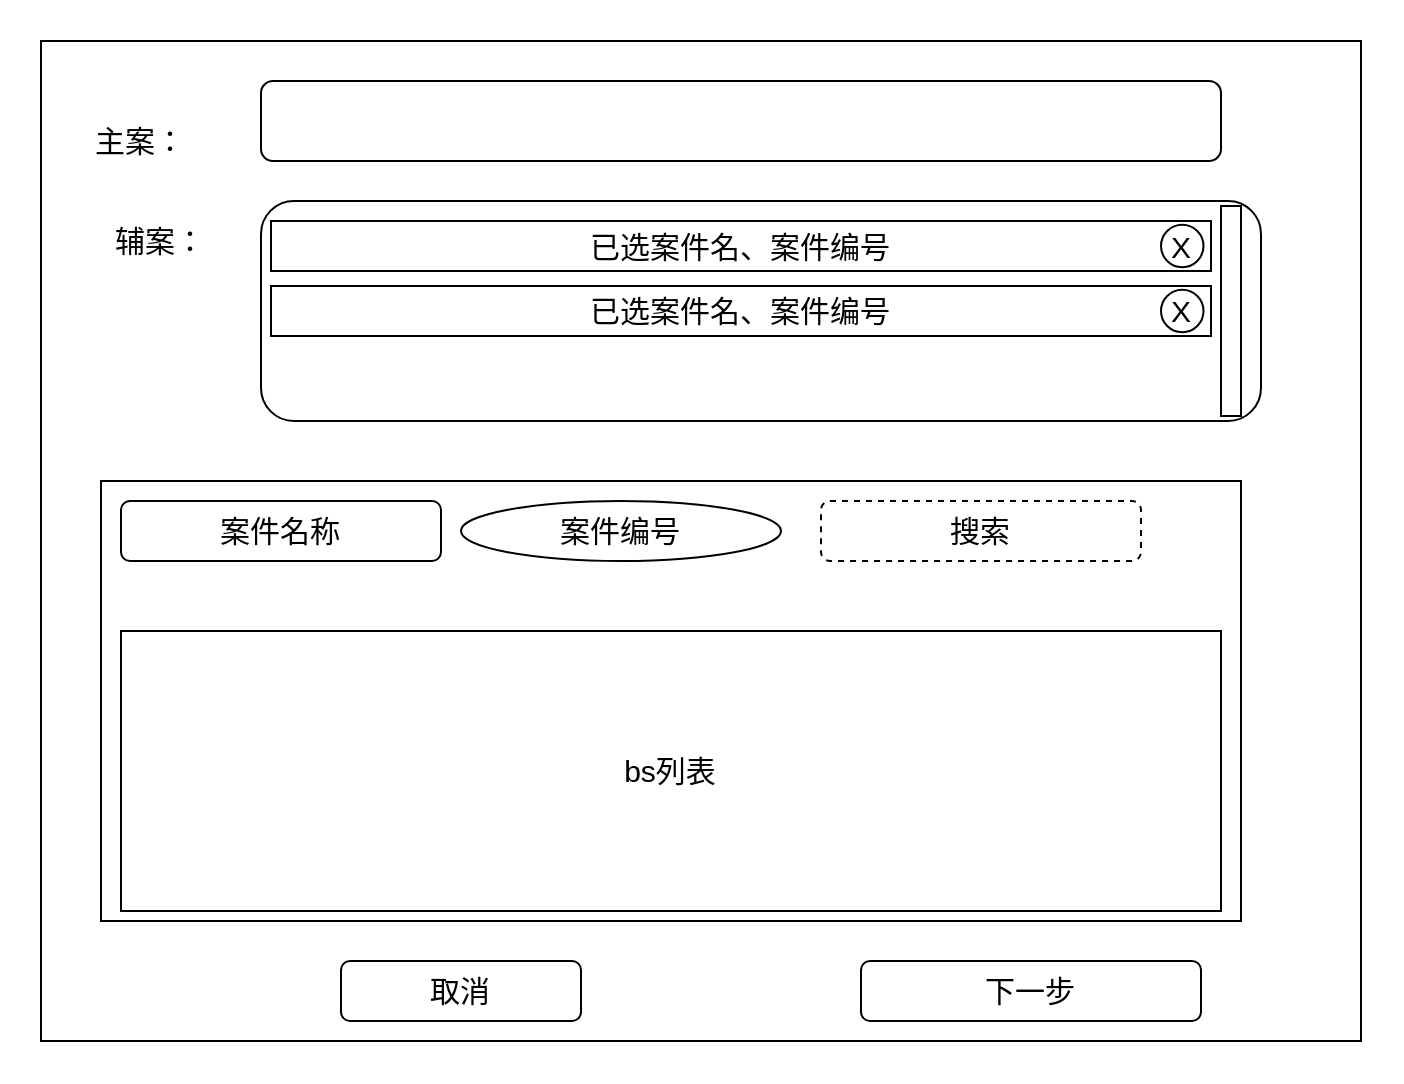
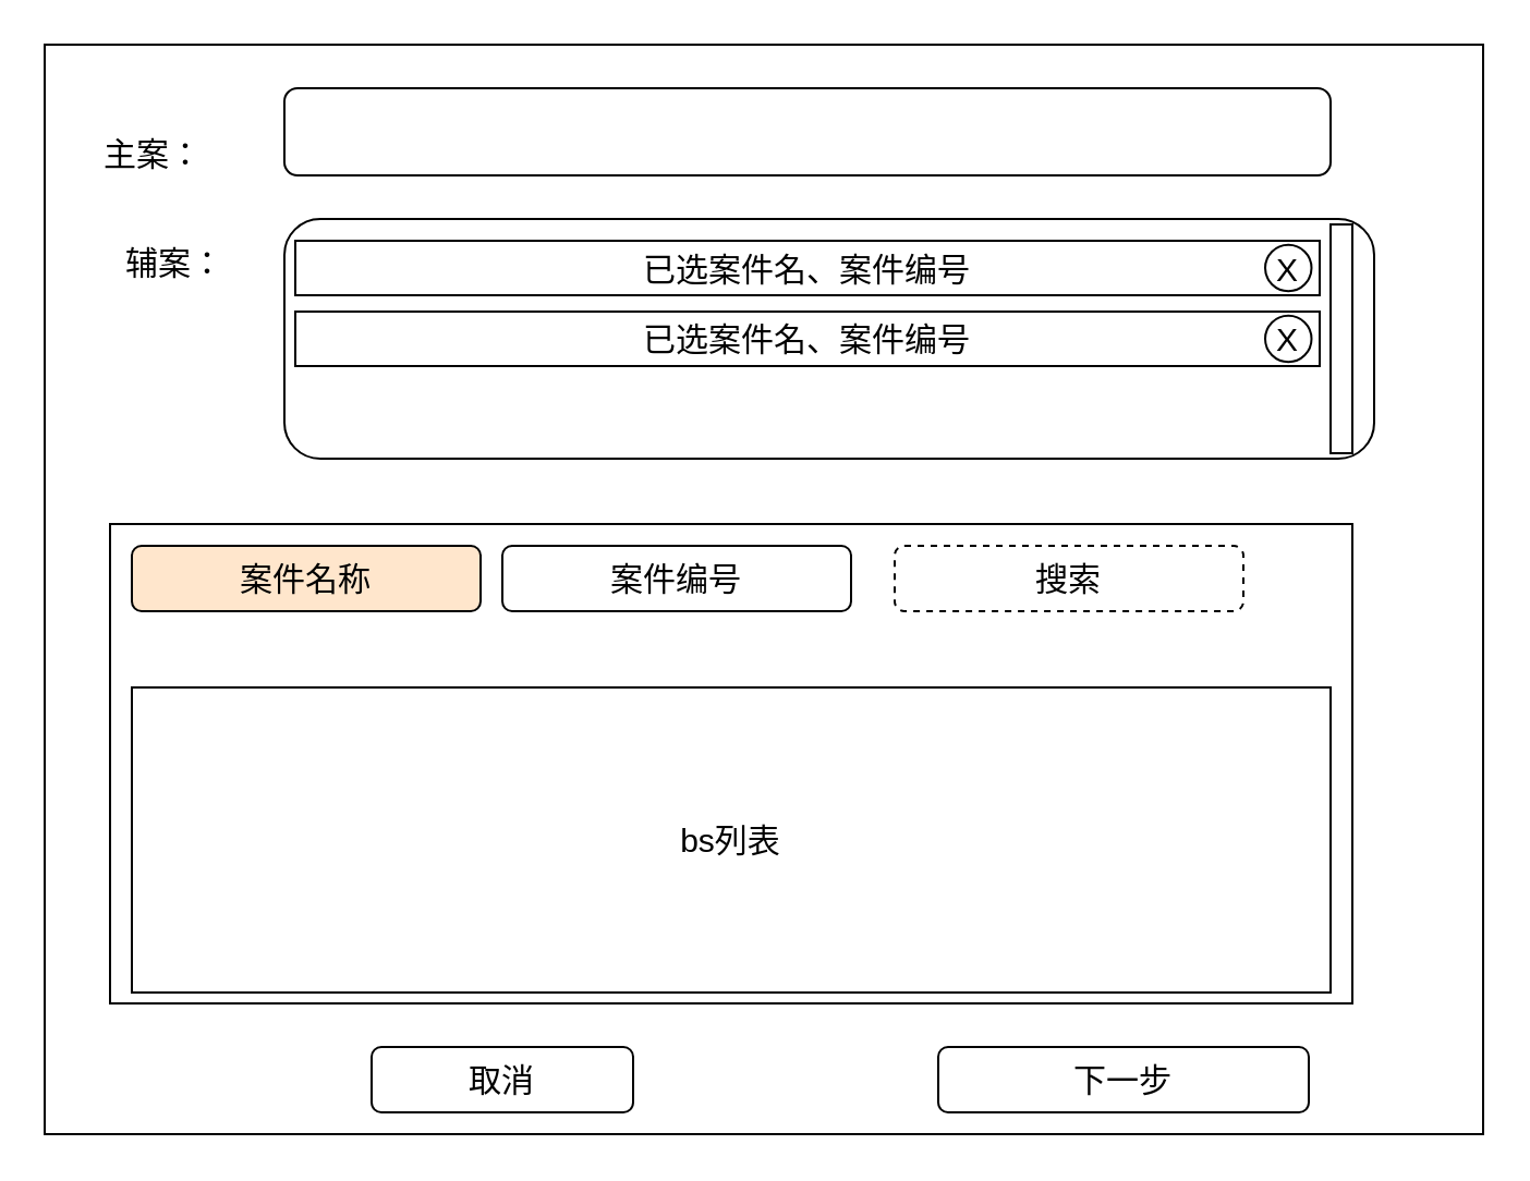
- <mxCell id="8" value="案件名称" style="rounded=1;whiteSpace=wrap;html=1;fontSize=15;" vertex="1" parent="1"><mxGeometry x="60" y="250" width="160" height="30" as="geometry" /></mxCell>
+ <mxCell id="8" value="案件名称" style="rounded=1;whiteSpace=wrap;html=1;fontSize=15;fillColor=#ffe6cc;" vertex="1" parent="1"><mxGeometry x="60" y="250" width="160" height="30" as="geometry" /></mxCell>
- <mxCell id="9" value="案件编号" style="ellipse;whiteSpace=wrap;html=1;fontSize=15;" vertex="1" parent="1"><mxGeometry x="230" y="250" width="160" height="30" as="geometry" /></mxCell>
+ <mxCell id="9" value="案件编号" style="rounded=1;whiteSpace=wrap;html=1;fontSize=15;" vertex="1" parent="1"><mxGeometry x="230" y="250" width="160" height="30" as="geometry" /></mxCell>
